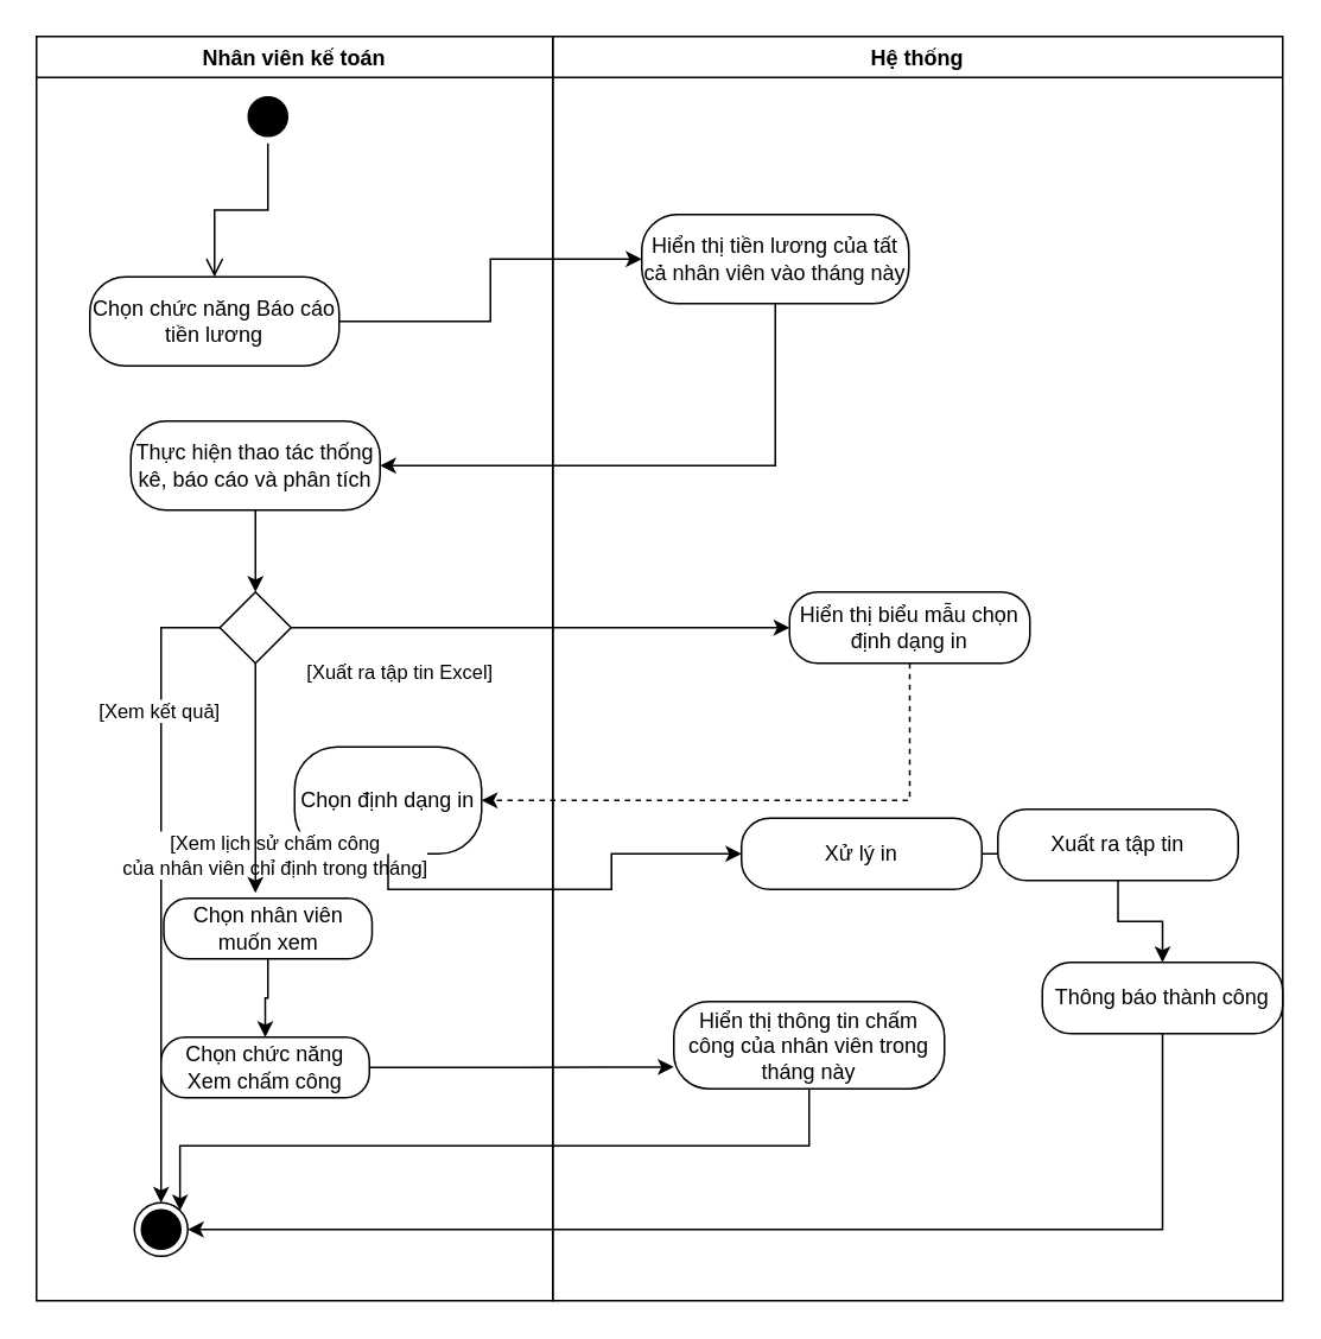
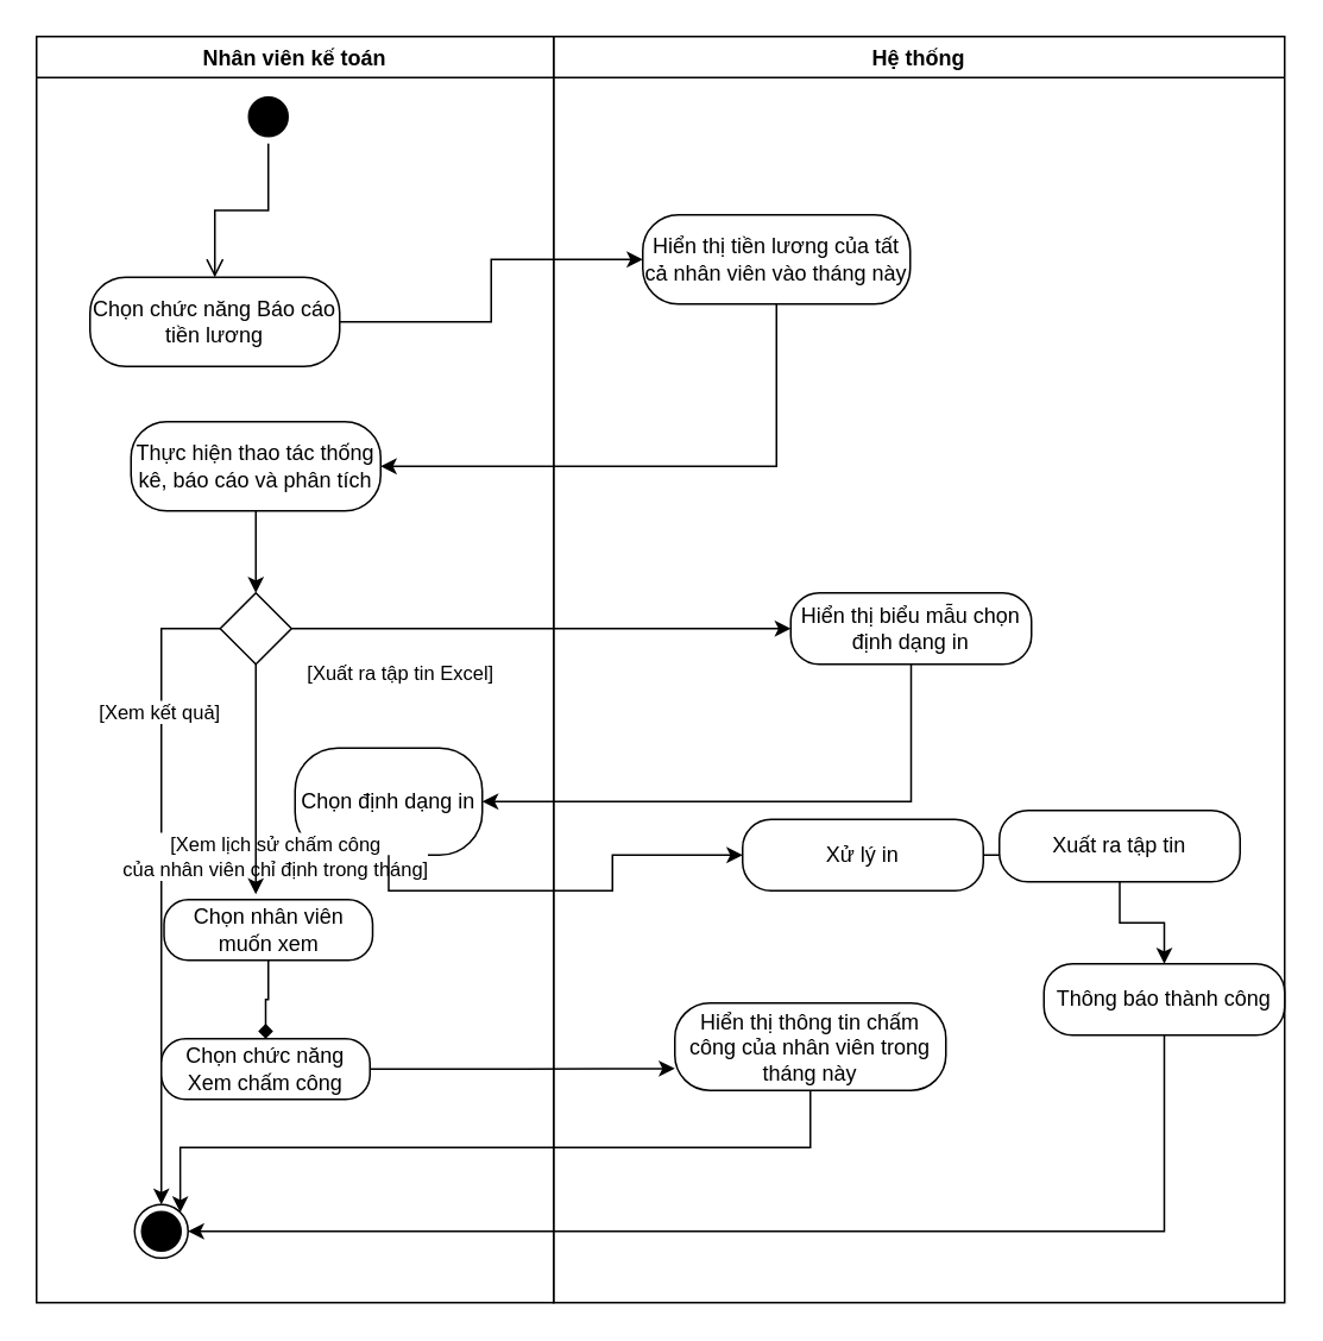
- <mxCell id="31" style="edgeStyle=orthogonalEdgeStyle;rounded=0;orthogonalLoop=1;jettySize=auto;html=1;exitX=0.5;exitY=1;exitDx=0;exitDy=0;entryX=1;entryY=0.5;entryDx=0;entryDy=0;dashed=1;" parent="1" source="4" target="23" edge="1"><mxGeometry relative="1" as="geometry" /></mxCell>
+ <mxCell id="31" style="edgeStyle=orthogonalEdgeStyle;rounded=0;orthogonalLoop=1;jettySize=auto;html=1;exitX=0.5;exitY=1;exitDx=0;exitDy=0;entryX=1;entryY=0.5;entryDx=0;entryDy=0;" parent="1" source="4" target="23" edge="1"><mxGeometry relative="1" as="geometry" /></mxCell>
- <mxCell id="24" value="" style="edgeStyle=orthogonalEdgeStyle;rounded=0;orthogonalLoop=1;jettySize=auto;html=1;" edge="1" parent="11" source="25" target="28"><mxGeometry relative="1" as="geometry" /></mxCell>
+ <mxCell id="24" value="" style="edgeStyle=orthogonalEdgeStyle;rounded=0;orthogonalLoop=1;jettySize=auto;html=1;endArrow=diamond;" edge="1" parent="11" source="25" target="28"><mxGeometry relative="1" as="geometry" /></mxCell>
